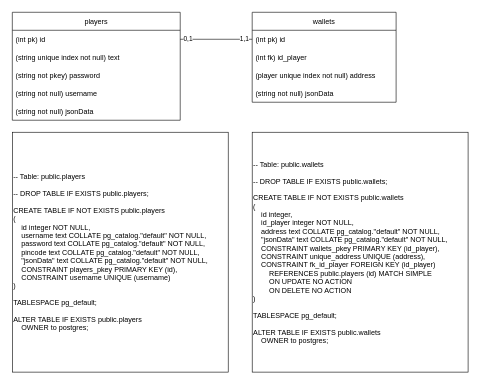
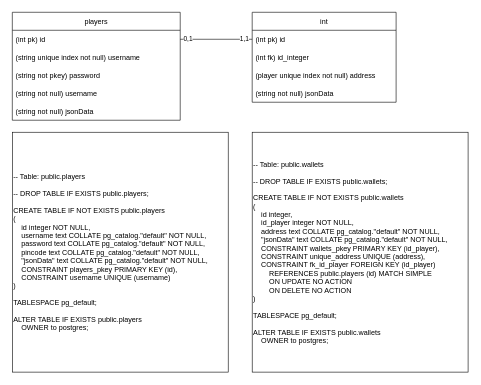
- <mxCell id="8" value="wallets" style="swimlane;fontStyle=0;childLayout=stackLayout;horizontal=1;startSize=30;horizontalStack=0;resizeParent=1;resizeParentMax=0;resizeLast=0;collapsible=1;marginBottom=0;" vertex="1" parent="1"><mxGeometry x="420" y="20" width="240" height="150" as="geometry" /></mxCell>
+ <mxCell id="8" value="int" style="swimlane;fontStyle=0;childLayout=stackLayout;horizontal=1;startSize=30;horizontalStack=0;resizeParent=1;resizeParentMax=0;resizeLast=0;collapsible=1;marginBottom=0;" vertex="1" parent="1"><mxGeometry x="420" y="20" width="240" height="150" as="geometry" /></mxCell>
- <mxCell id="4" value="(string unique index not null) text" style="text;strokeColor=none;fillColor=none;align=left;verticalAlign=middle;spacingLeft=4;spacingRight=4;overflow=hidden;points=[[0,0.5],[1,0.5]];portConstraint=eastwest;rotatable=0;" vertex="1" parent="2"><mxGeometry y="60" width="280" height="30" as="geometry" /></mxCell>
+ <mxCell id="4" value="(string unique index not null) username" style="text;strokeColor=none;fillColor=none;align=left;verticalAlign=middle;spacingLeft=4;spacingRight=4;overflow=hidden;points=[[0,0.5],[1,0.5]];portConstraint=eastwest;rotatable=0;" vertex="1" parent="2"><mxGeometry y="60" width="280" height="30" as="geometry" /></mxCell>
- <mxCell id="10" value="(int fk) id_player" style="text;strokeColor=none;fillColor=none;align=left;verticalAlign=middle;spacingLeft=4;spacingRight=4;overflow=hidden;points=[[0,0.5],[1,0.5]];portConstraint=eastwest;rotatable=0;" vertex="1" parent="8"><mxGeometry y="60" width="240" height="30" as="geometry" /></mxCell>
+ <mxCell id="10" value="(int fk) id_integer" style="text;strokeColor=none;fillColor=none;align=left;verticalAlign=middle;spacingLeft=4;spacingRight=4;overflow=hidden;points=[[0,0.5],[1,0.5]];portConstraint=eastwest;rotatable=0;" vertex="1" parent="8"><mxGeometry y="60" width="240" height="30" as="geometry" /></mxCell>
